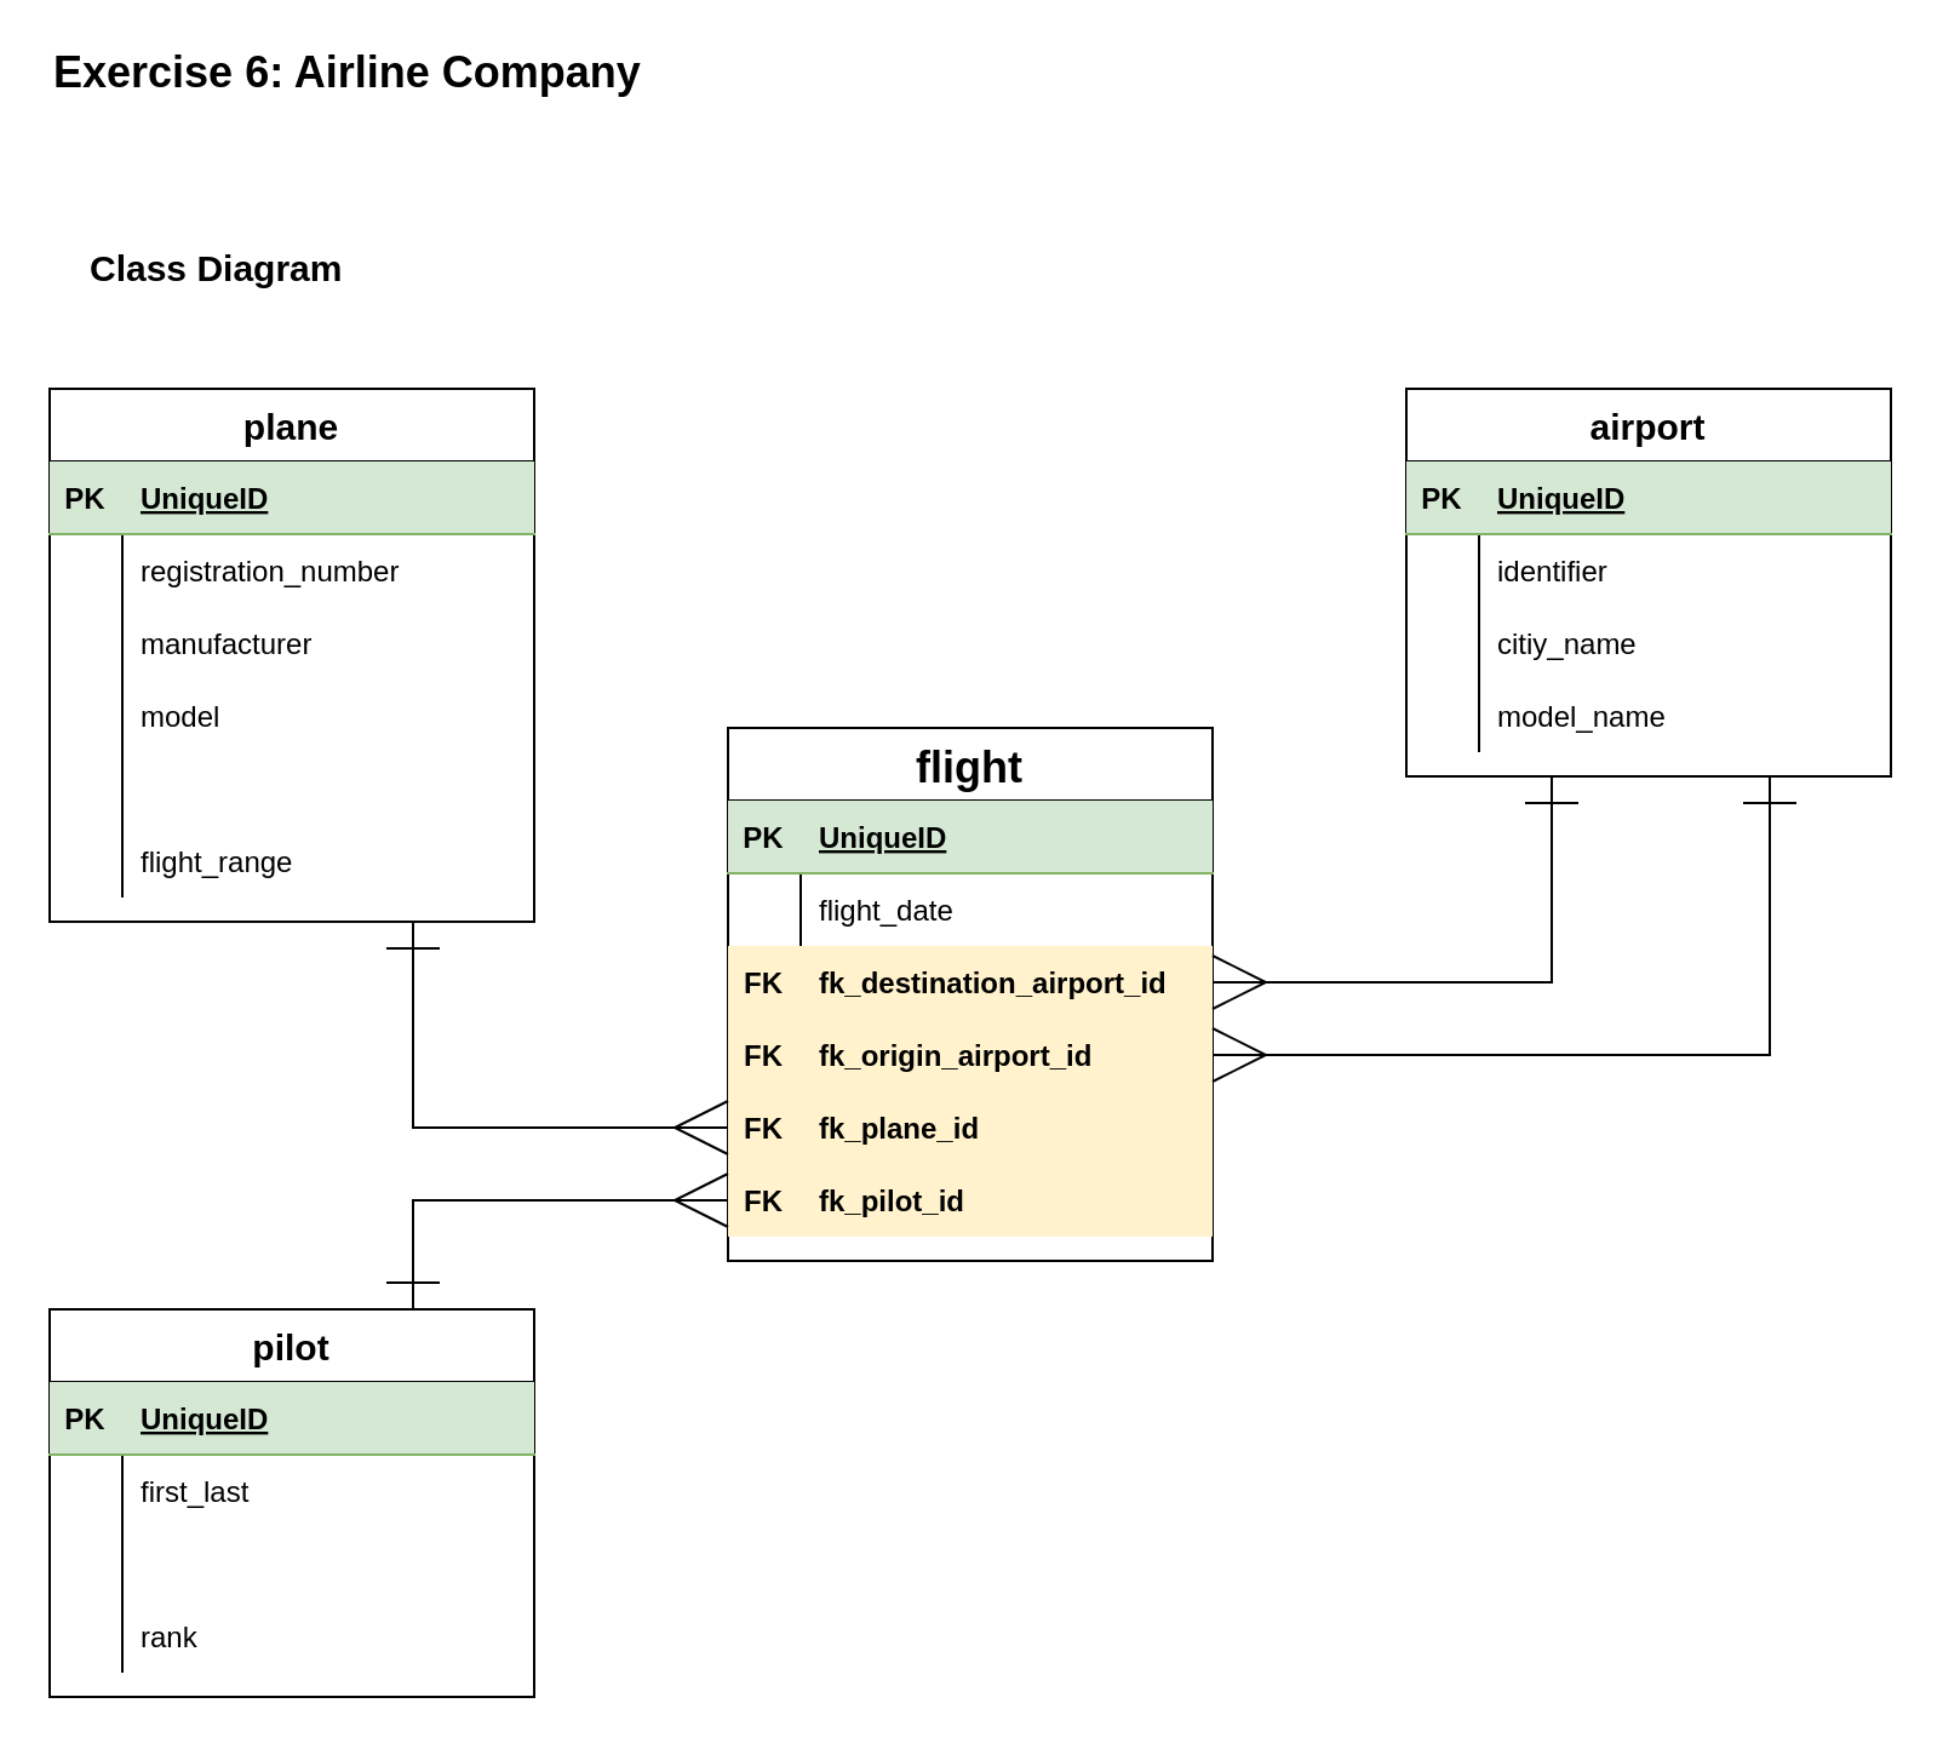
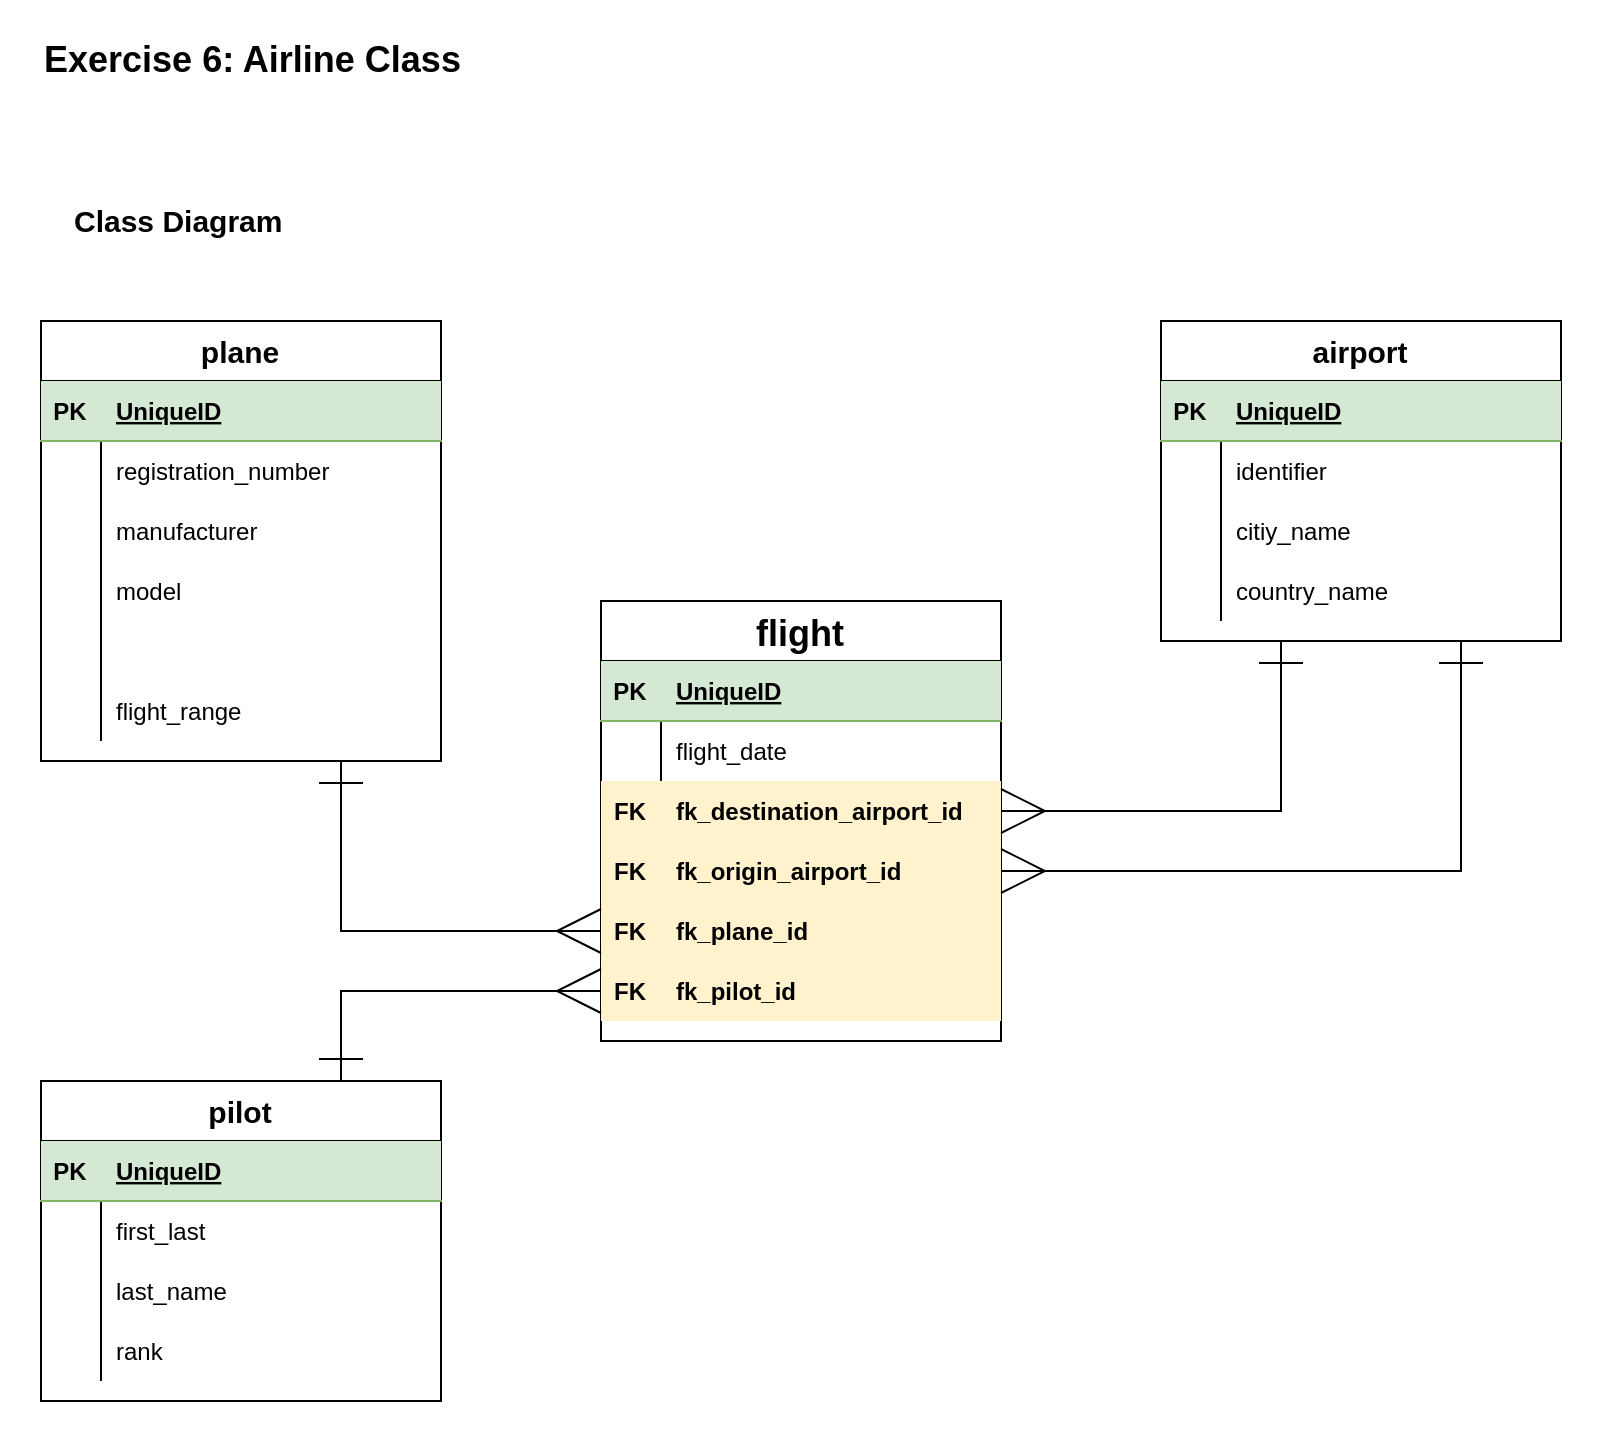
- <mxCell id="2" value="Exercise 6: Airline Company" style="text;html=1;strokeColor=none;fillColor=none;align=left;verticalAlign=middle;whiteSpace=wrap;rounded=0;fontSize=18;fontStyle=1" vertex="1" parent="1"><mxGeometry x="20" y="20" width="270" height="20" as="geometry" /></mxCell>
+ <mxCell id="2" value="Exercise 6: Airline Class" style="text;html=1;strokeColor=none;fillColor=none;align=left;verticalAlign=middle;whiteSpace=wrap;rounded=0;fontSize=18;fontStyle=1" vertex="1" parent="1"><mxGeometry x="20" y="20" width="270" height="20" as="geometry" /></mxCell>
- <mxCell id="56" value="model_name" style="shape=partialRectangle;connectable=0;fillColor=none;top=0;left=0;bottom=0;right=0;align=left;spacingLeft=6;overflow=hidden;" vertex="1" parent="54"><mxGeometry x="30" width="170" height="30" as="geometry" /></mxCell>
+ <mxCell id="56" value="country_name" style="shape=partialRectangle;connectable=0;fillColor=none;top=0;left=0;bottom=0;right=0;align=left;spacingLeft=6;overflow=hidden;" vertex="1" parent="54"><mxGeometry x="30" width="170" height="30" as="geometry" /></mxCell>
+ <mxCell id="67" value="last_name" style="shape=partialRectangle;connectable=0;fillColor=none;top=0;left=0;bottom=0;right=0;align=left;spacingLeft=6;overflow=hidden;" vertex="1" parent="65"><mxGeometry x="30" width="170" height="30" as="geometry" /></mxCell>
